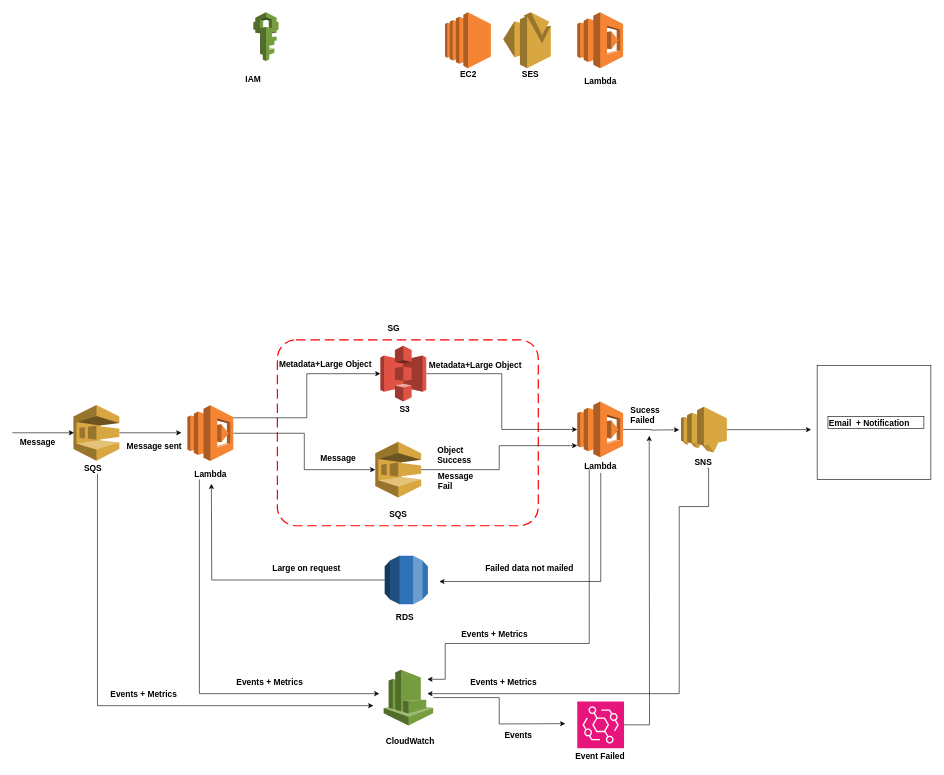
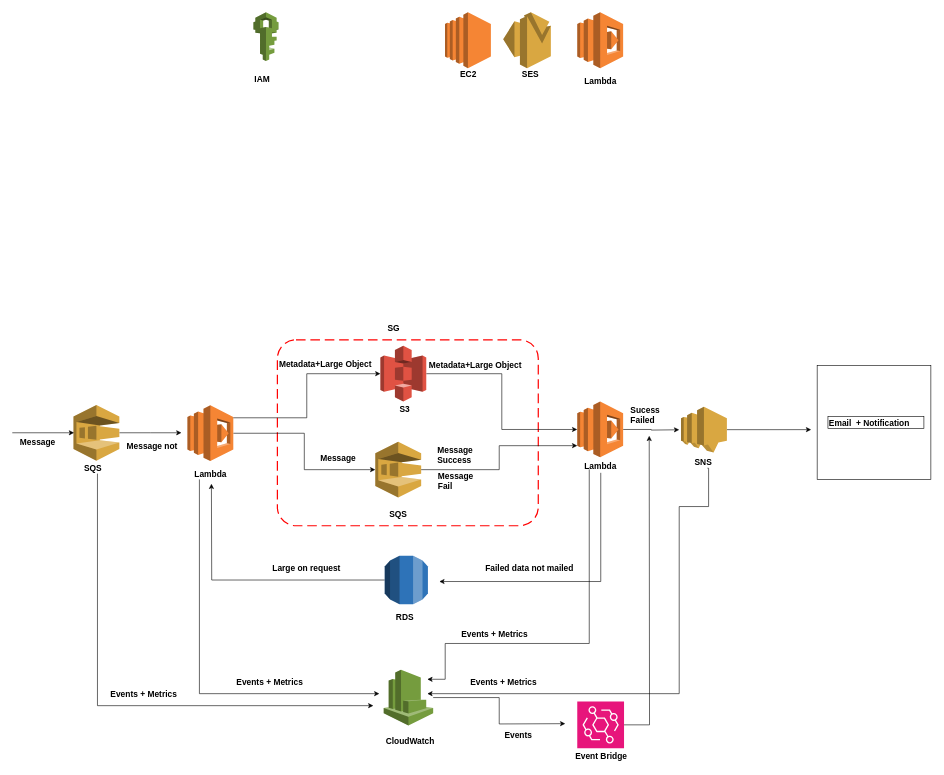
- <mxCell id="13" value="&lt;span&gt;IAM&lt;/span&gt;" style="text;html=1;resizable=0;points=[];autosize=1;align=left;verticalAlign=top;spacingTop=-4;fontSize=14;fontStyle=1" vertex="1" parent="1"><mxGeometry x="407" y="121" width="50" height="20" as="geometry" /></mxCell>
+ <mxCell id="13" value="&lt;span&gt;IAM&lt;/span&gt;" style="text;html=1;resizable=0;points=[];autosize=1;align=left;verticalAlign=top;spacingTop=-4;fontSize=14;fontStyle=1" vertex="1" parent="1"><mxGeometry x="422" y="121" width="50" height="20" as="geometry" /></mxCell>
- <mxCell id="51" value="&lt;span&gt;Message sent&lt;/span&gt;" style="text;html=1;resizable=0;points=[];autosize=1;align=left;verticalAlign=top;spacingTop=-4;fontSize=14;fontStyle=1" vertex="1" parent="1"><mxGeometry x="209" y="732" width="120" height="20" as="geometry" /></mxCell>
+ <mxCell id="51" value="&lt;span&gt;Message not&lt;/span&gt;" style="text;html=1;resizable=0;points=[];autosize=1;align=left;verticalAlign=top;spacingTop=-4;fontSize=14;fontStyle=1" vertex="1" parent="1"><mxGeometry x="209" y="732" width="120" height="20" as="geometry" /></mxCell>
- <mxCell id="60" value="&lt;span&gt;Object&lt;br&gt;Success&lt;br&gt;&lt;/span&gt;" style="text;html=1;resizable=0;points=[];autosize=1;align=left;verticalAlign=top;spacingTop=-4;fontSize=14;fontStyle=1" vertex="1" parent="1"><mxGeometry x="727" y="738.5" width="80" height="40" as="geometry" /></mxCell>
+ <mxCell id="60" value="&lt;span&gt;Message&lt;br&gt;Success&lt;br&gt;&lt;/span&gt;" style="text;html=1;resizable=0;points=[];autosize=1;align=left;verticalAlign=top;spacingTop=-4;fontSize=14;fontStyle=1" vertex="1" parent="1"><mxGeometry x="727" y="738.5" width="80" height="40" as="geometry" /></mxCell>
- <mxCell id="29" value="&lt;span&gt;Event Failed&lt;/span&gt;" style="text;html=1;resizable=0;points=[];autosize=1;align=left;verticalAlign=top;spacingTop=-4;fontSize=14;fontStyle=1" vertex="1" parent="1"><mxGeometry x="957" y="1250" width="110" height="20" as="geometry" /></mxCell>
+ <mxCell id="29" value="&lt;span&gt;Event Bridge&lt;/span&gt;" style="text;html=1;resizable=0;points=[];autosize=1;align=left;verticalAlign=top;spacingTop=-4;fontSize=14;fontStyle=1" vertex="1" parent="1"><mxGeometry x="957" y="1250" width="110" height="20" as="geometry" /></mxCell>
